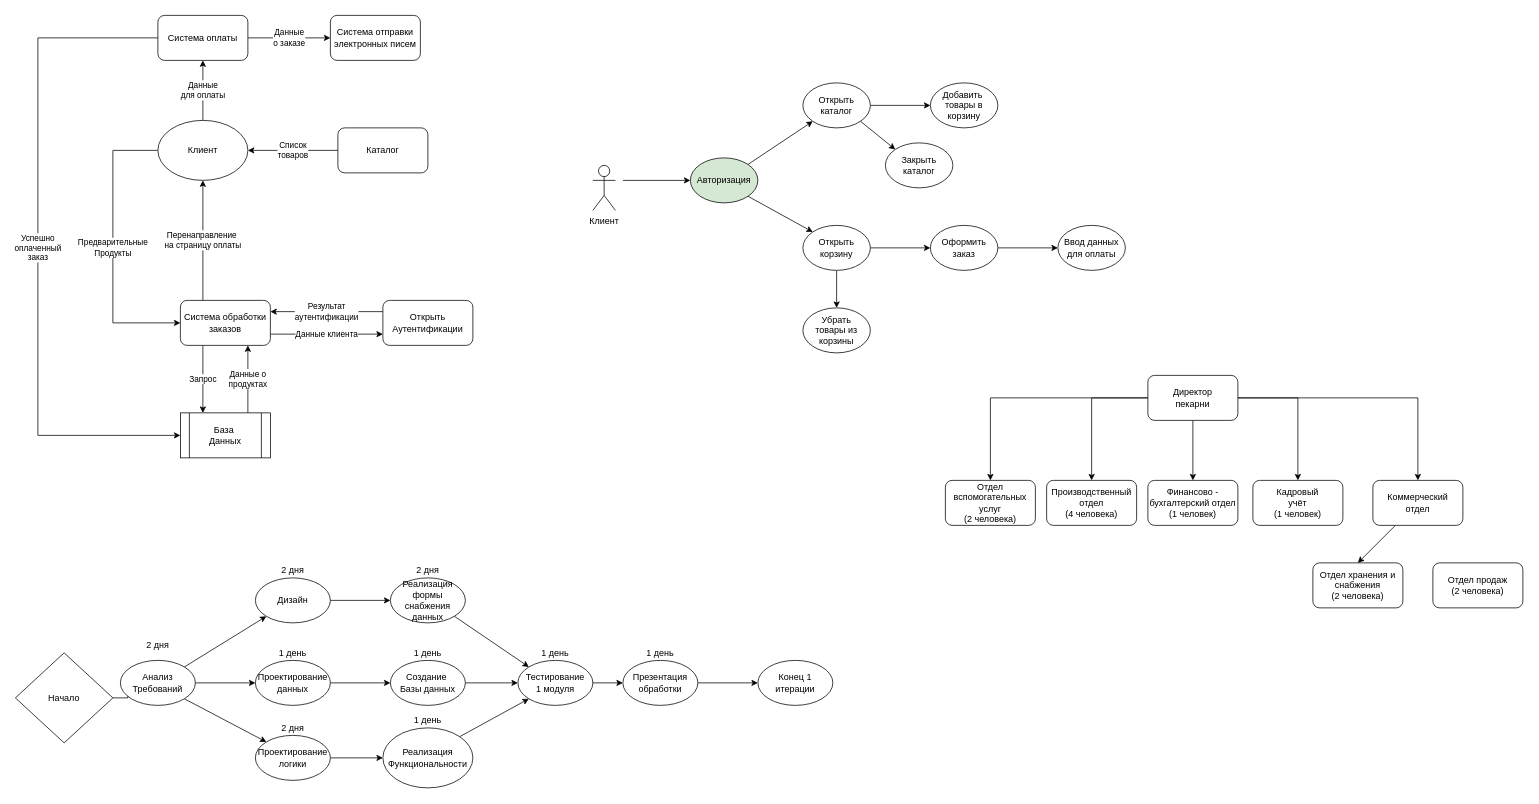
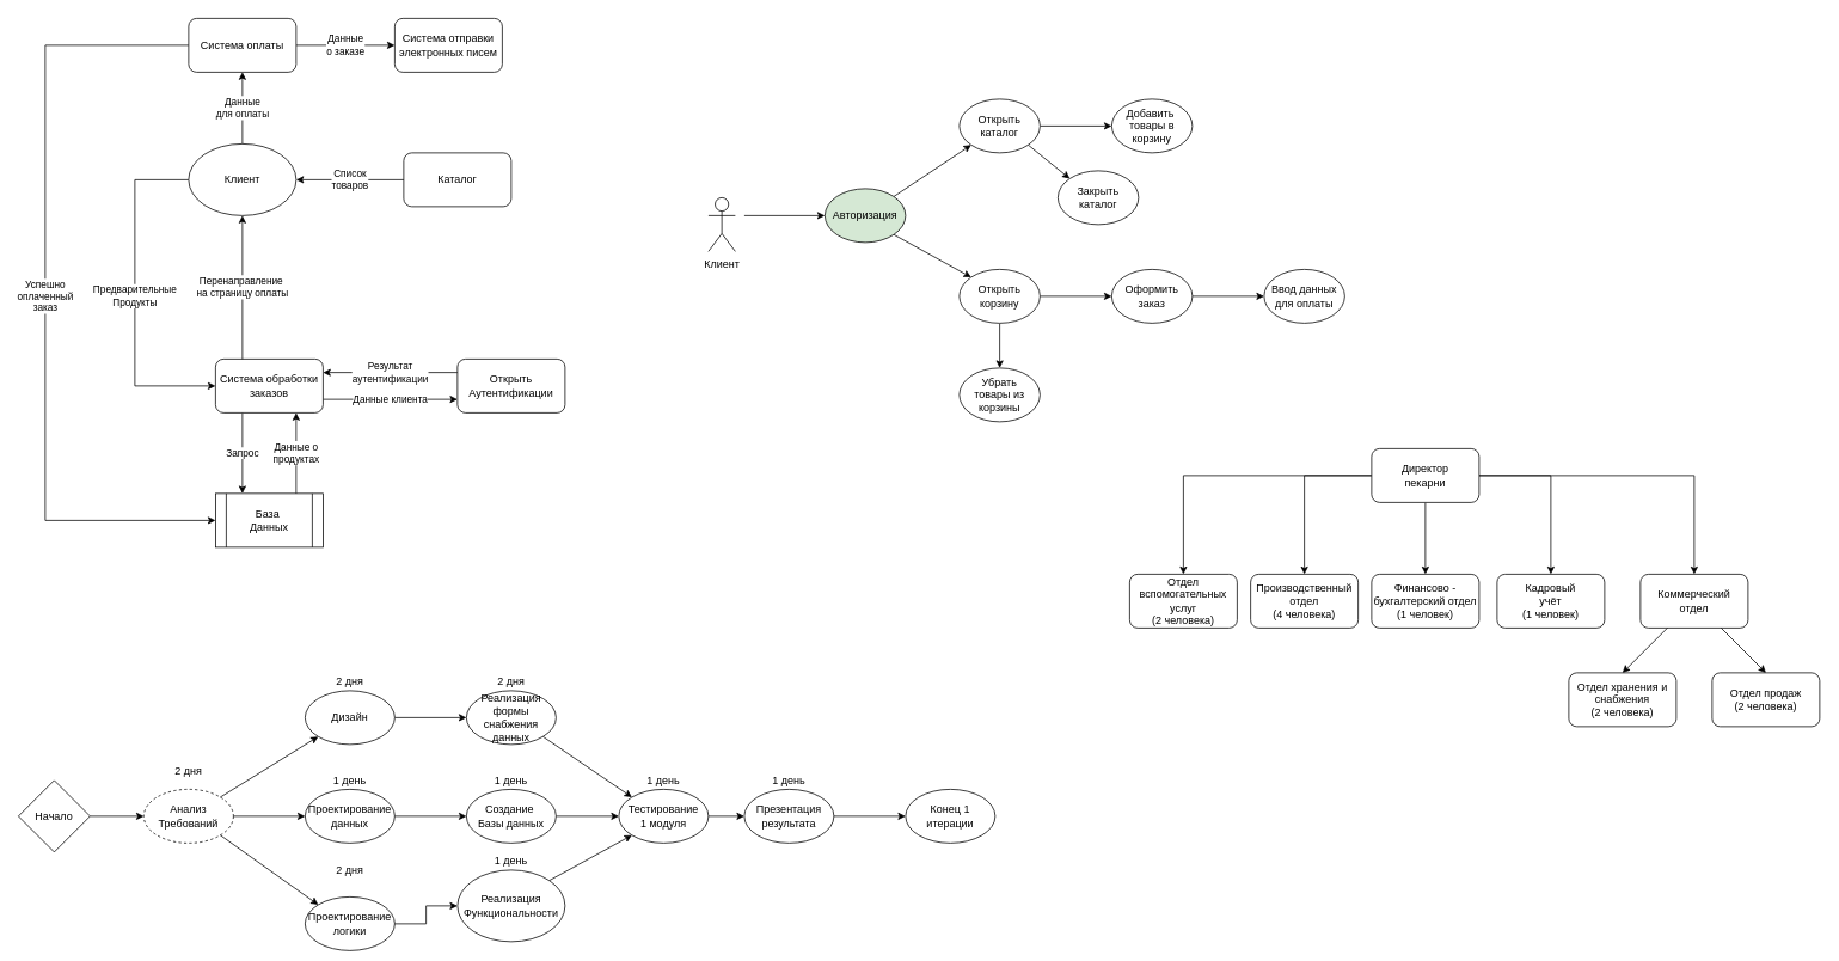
+ <mxCell id="81" value="" style="endArrow=classic;html=1;entryX=0.5;entryY=0;entryDx=0;entryDy=0;exitX=0.75;exitY=1;exitDx=0;exitDy=0;" edge="1" parent="1" source="77" target="79"><mxGeometry width="50" height="50" relative="1" as="geometry"><mxPoint x="1900" y="730" as="sourcePoint" /><mxPoint x="1940" y="780" as="targetPoint" /></mxGeometry></mxCell>
- <mxCell id="39" value="Анализ&lt;br&gt;Требований" style="ellipse;whiteSpace=wrap;html=1;" vertex="1" parent="1"><mxGeometry x="160" y="880" width="100" height="60" as="geometry" /></mxCell>
+ <mxCell id="39" value="Анализ&lt;br&gt;Требований" style="ellipse;whiteSpace=wrap;html=1;dashed=1;" vertex="1" parent="1"><mxGeometry x="160" y="880" width="100" height="60" as="geometry" /></mxCell>
- <mxCell id="65" value="Презентация&lt;br&gt;обработки" style="ellipse;whiteSpace=wrap;html=1;" vertex="1" parent="1"><mxGeometry x="830" y="880" width="100" height="60" as="geometry" /></mxCell>
+ <mxCell id="65" value="Презентация&lt;br&gt;результата" style="ellipse;whiteSpace=wrap;html=1;" vertex="1" parent="1"><mxGeometry x="830" y="880" width="100" height="60" as="geometry" /></mxCell>
- <mxCell id="37" value="Начало" style="rhombus;whiteSpace=wrap;html=1;" vertex="1" parent="1"><mxGeometry x="20" y="870" width="130" height="120" as="geometry" /></mxCell>
+ <mxCell id="37" value="Начало" style="rhombus;whiteSpace=wrap;html=1;" vertex="1" parent="1"><mxGeometry x="20" y="870" width="80" height="80" as="geometry" /></mxCell>
- <mxCell id="43" value="Проектирование&lt;br&gt;логики" style="ellipse;whiteSpace=wrap;html=1;" vertex="1" parent="1"><mxGeometry x="340" y="980" width="100" height="60" as="geometry" /></mxCell>
+ <mxCell id="43" value="Проектирование&lt;br&gt;логики" style="ellipse;whiteSpace=wrap;html=1;" vertex="1" parent="1"><mxGeometry x="340" y="1000" width="100" height="60" as="geometry" /></mxCell>
